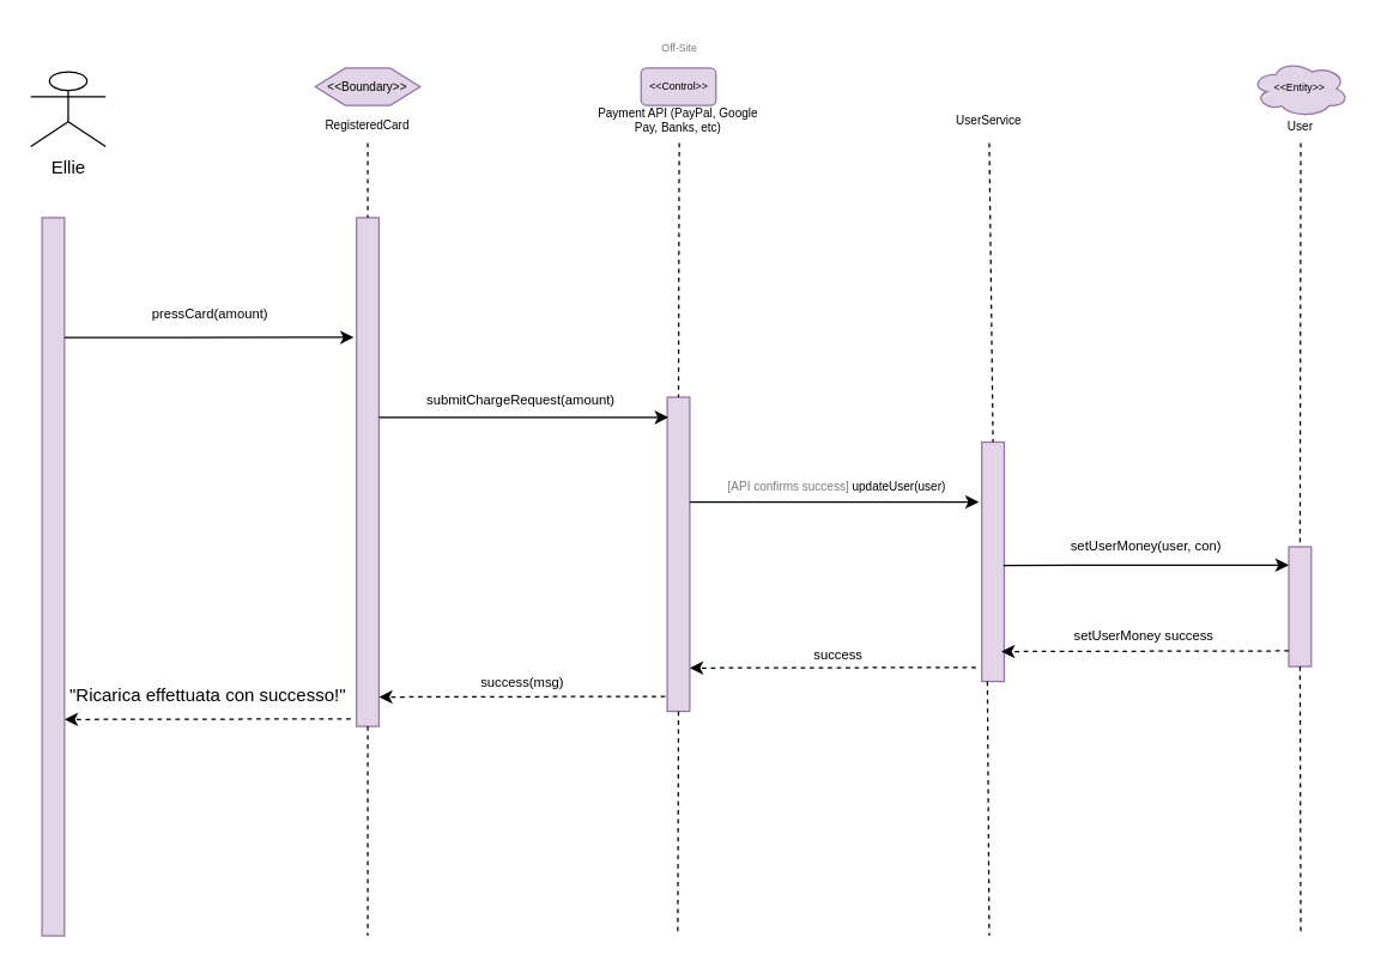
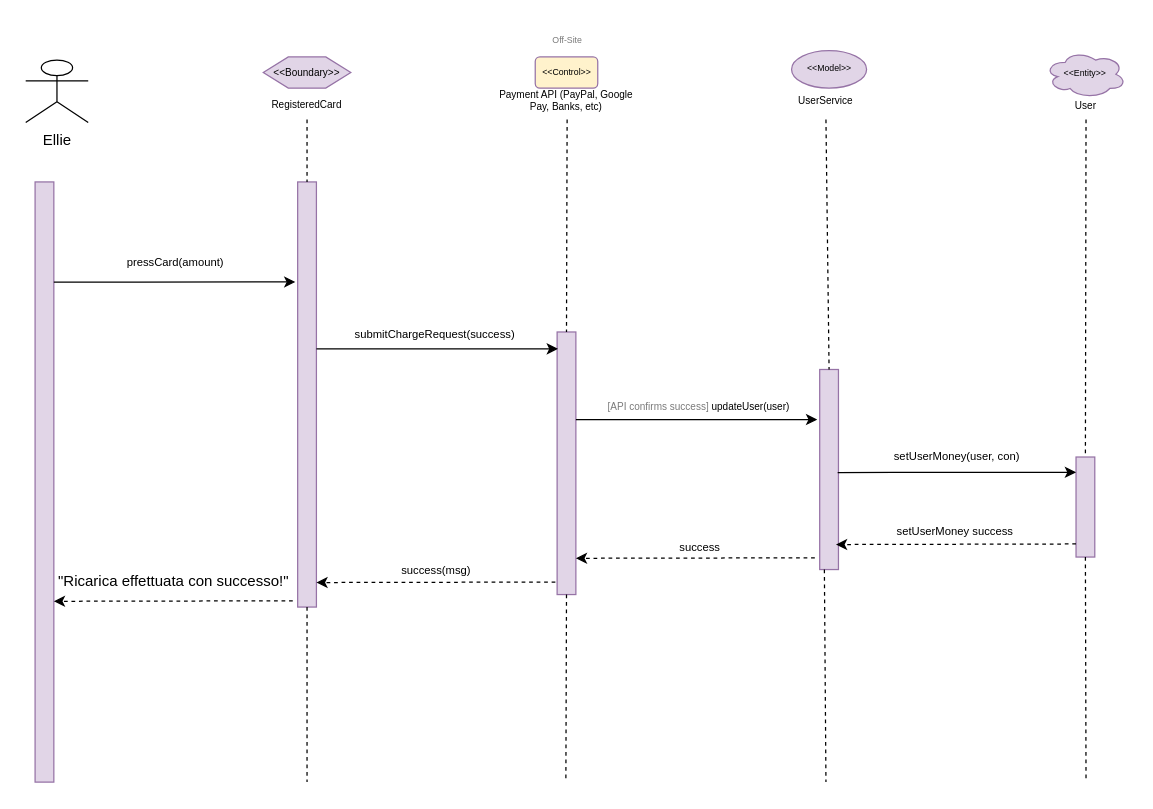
+ <mxCell id="12" value="&amp;lt;&amp;lt;Model&amp;gt;&amp;gt;" style="ellipse;whiteSpace=wrap;html=1;fontSize=7;fillColor=#e1d5e7;strokeColor=#9673a6;" parent="1" vertex="1"><mxGeometry x="632.5" y="40" width="60" height="30" as="geometry" /></mxCell>
- <mxCell id="8" value="&amp;lt;&amp;lt;Control&amp;gt;&amp;gt;" style="rounded=1;whiteSpace=wrap;html=1;fontSize=7;fillColor=#e1d5e7;strokeColor=#9673a6;" parent="1" vertex="1"><mxGeometry x="427.5" y="45" width="50" height="25" as="geometry" /></mxCell>
+ <mxCell id="8" value="&amp;lt;&amp;lt;Control&amp;gt;&amp;gt;" style="rounded=1;whiteSpace=wrap;html=1;fontSize=7;fillColor=#fff2cc;strokeColor=#9673a6;" parent="1" vertex="1"><mxGeometry x="427.5" y="45" width="50" height="25" as="geometry" /></mxCell>
- <mxCell id="26" value="&lt;div style=&quot;font-size: 9px&quot;&gt;&lt;font style=&quot;font-size: 9px&quot;&gt;submitChargeRequest(amount)&lt;/font&gt;&lt;/div&gt;" style="text;html=1;strokeColor=none;fillColor=none;align=center;verticalAlign=middle;whiteSpace=wrap;rounded=0;fontSize=9;" parent="1" vertex="1"><mxGeometry x="250" y="255" width="195" height="23.5" as="geometry" /></mxCell>
+ <mxCell id="26" value="&lt;div style=&quot;font-size: 9px&quot;&gt;&lt;font style=&quot;font-size: 9px&quot;&gt;submitChargeRequest(success)&lt;/font&gt;&lt;/div&gt;" style="text;html=1;strokeColor=none;fillColor=none;align=center;verticalAlign=middle;whiteSpace=wrap;rounded=0;fontSize=9;" parent="1" vertex="1"><mxGeometry x="250" y="255" width="195" height="23.5" as="geometry" /></mxCell>
